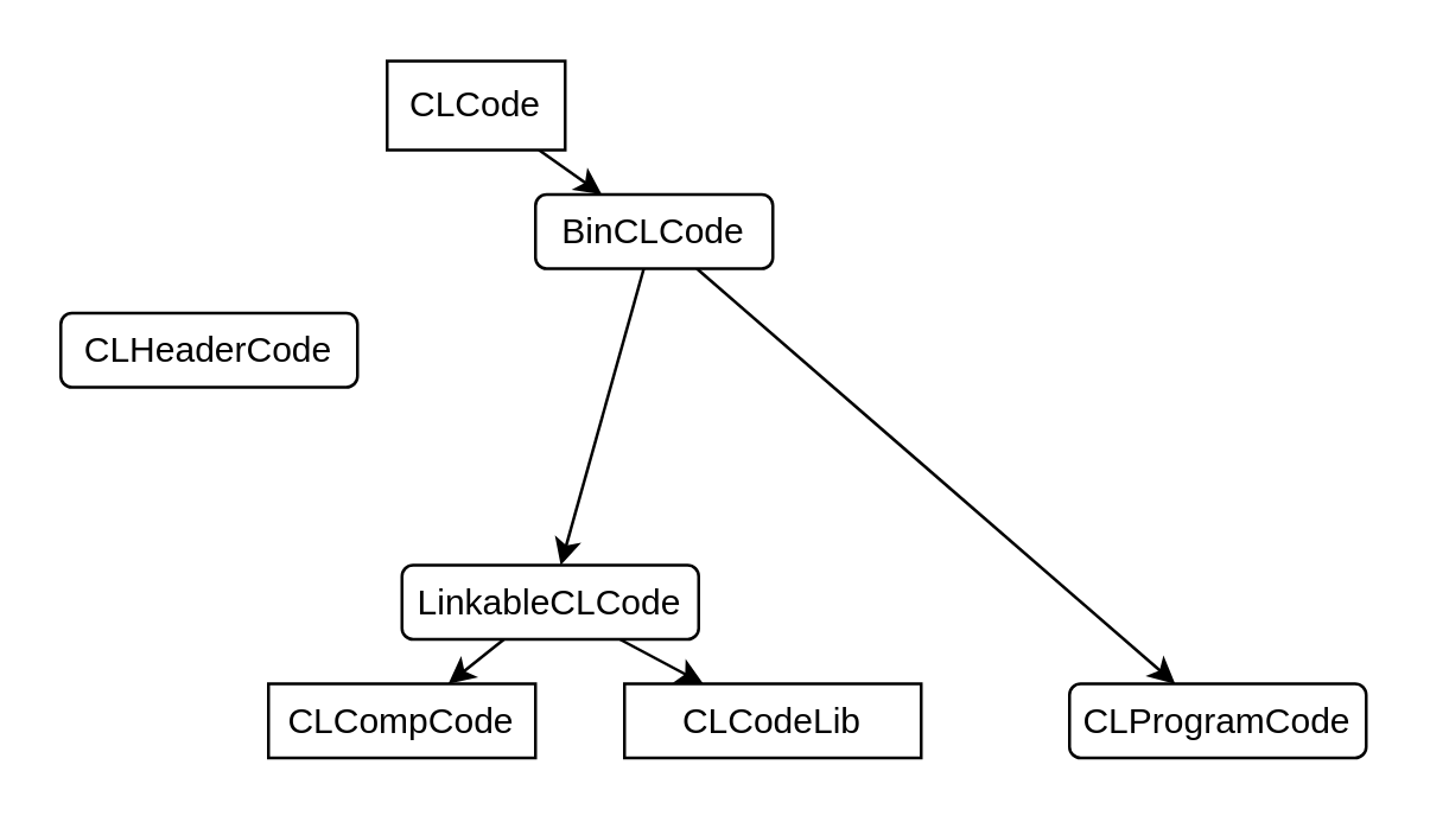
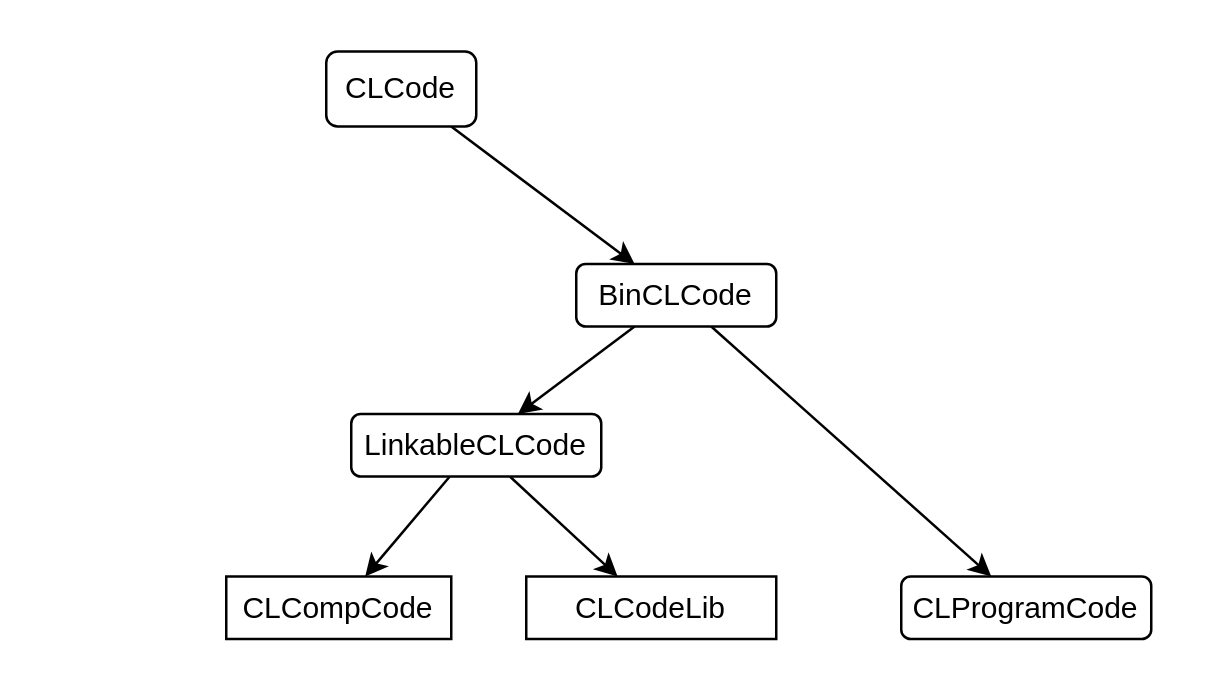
- <mxCell id="3" value="CLCode" style="whiteSpace=wrap;html=1;rounded=0;" vertex="1" parent="1"><mxGeometry x="130" y="20" width="60" height="30" as="geometry" /></mxCell>
+ <mxCell id="3" value="CLCode" style="rounded=1;whiteSpace=wrap;html=1;" vertex="1" parent="1"><mxGeometry x="130" y="20" width="60" height="30" as="geometry" /></mxCell>
- <mxCell id="7" value="BinCLCode" style="whiteSpace=wrap;html=1;rounded=1;" vertex="1" parent="1"><mxGeometry x="180" y="65" width="80" height="25" as="geometry" /></mxCell>
+ <mxCell id="7" value="BinCLCode" style="whiteSpace=wrap;html=1;rounded=1;" vertex="1" parent="1"><mxGeometry x="230" y="105" width="80" height="25" as="geometry" /></mxCell>
- <mxCell id="4" value="CLHeaderCode" style="whiteSpace=wrap;html=1;rounded=1;" vertex="1" parent="1"><mxGeometry x="20" y="105" width="100" height="25" as="geometry" /></mxCell>
- <mxCell id="10" value="LinkableCLCode" style="whiteSpace=wrap;html=1;rounded=1;" vertex="1" parent="1"><mxGeometry x="135" y="190" width="100" height="25" as="geometry" /></mxCell>
+ <mxCell id="10" value="LinkableCLCode" style="whiteSpace=wrap;html=1;rounded=1;" vertex="1" parent="1"><mxGeometry x="140" y="165" width="100" height="25" as="geometry" /></mxCell>
